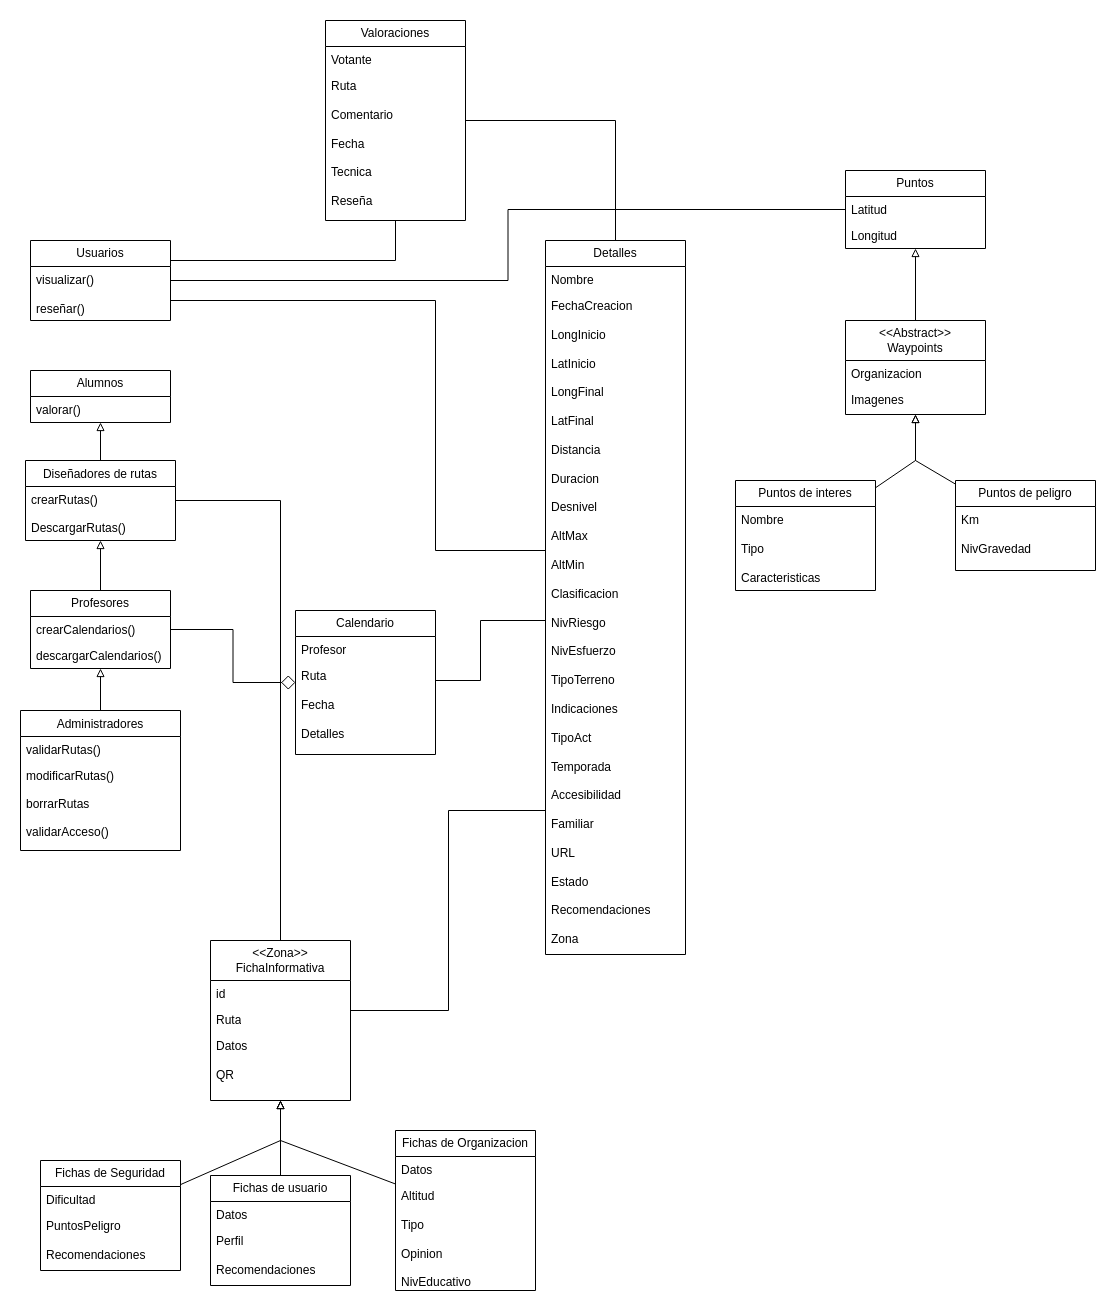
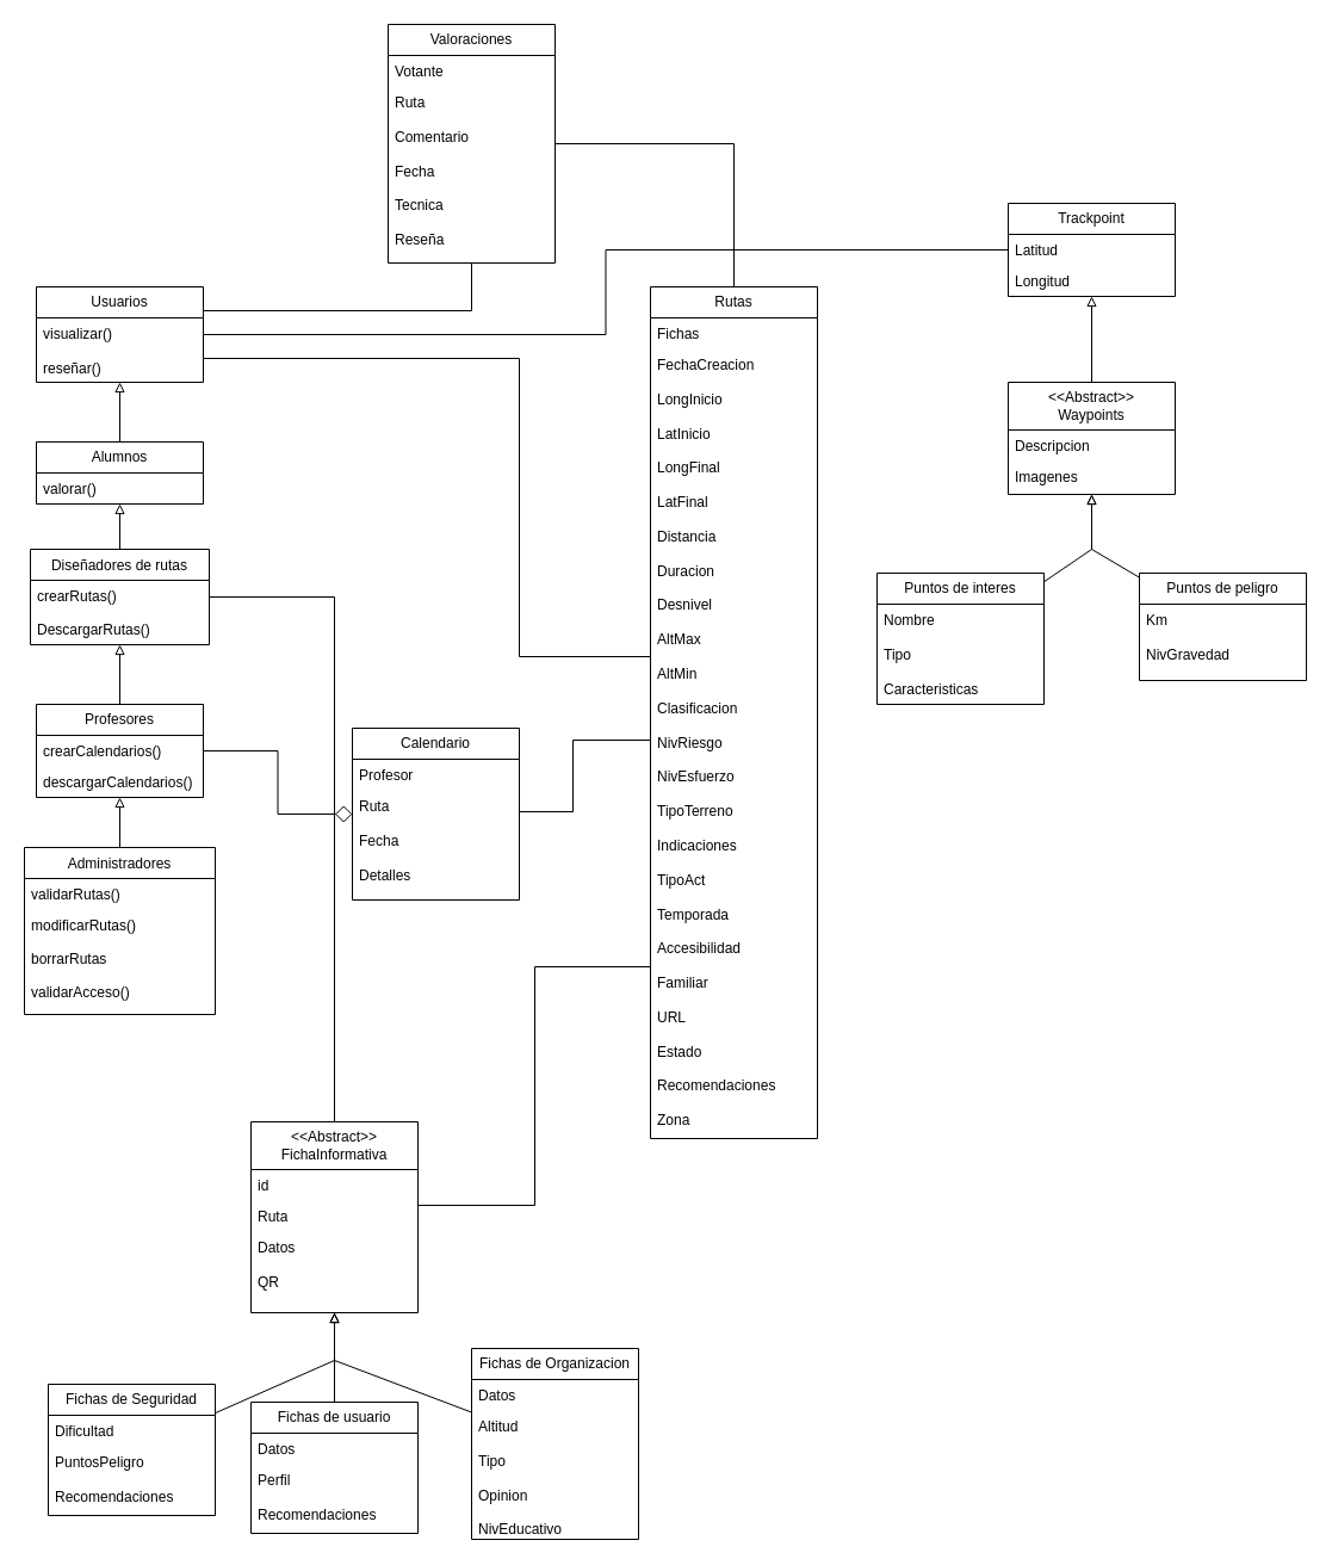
- <mxCell id="52" value="Puntos" style="swimlane;fontStyle=0;childLayout=stackLayout;horizontal=1;startSize=26;fillColor=none;horizontalStack=0;resizeParent=1;resizeParentMax=0;resizeLast=0;collapsible=1;marginBottom=0;whiteSpace=wrap;html=1;" vertex="1" parent="1"><mxGeometry x="845" y="170" width="140" height="78" as="geometry" /></mxCell>
+ <mxCell id="52" value="Trackpoint" style="swimlane;fontStyle=0;childLayout=stackLayout;horizontal=1;startSize=26;fillColor=none;horizontalStack=0;resizeParent=1;resizeParentMax=0;resizeLast=0;collapsible=1;marginBottom=0;whiteSpace=wrap;html=1;" vertex="1" parent="1"><mxGeometry x="845" y="170" width="140" height="78" as="geometry" /></mxCell>
- <mxCell id="14" value="Detalles" style="swimlane;fontStyle=0;childLayout=stackLayout;horizontal=1;startSize=26;fillColor=none;horizontalStack=0;resizeParent=1;resizeParentMax=0;resizeLast=0;collapsible=1;marginBottom=0;whiteSpace=wrap;html=1;" parent="1" vertex="1"><mxGeometry x="545" y="240" width="140" height="714" as="geometry" /></mxCell>
+ <mxCell id="14" value="Rutas" style="swimlane;fontStyle=0;childLayout=stackLayout;horizontal=1;startSize=26;fillColor=none;horizontalStack=0;resizeParent=1;resizeParentMax=0;resizeLast=0;collapsible=1;marginBottom=0;whiteSpace=wrap;html=1;" parent="1" vertex="1"><mxGeometry x="545" y="240" width="140" height="714" as="geometry" /></mxCell>
- <mxCell id="15" value="Nombre" style="text;strokeColor=none;fillColor=none;align=left;verticalAlign=top;spacingLeft=4;spacingRight=4;overflow=hidden;rotatable=0;points=[[0,0.5],[1,0.5]];portConstraint=eastwest;whiteSpace=wrap;html=1;" parent="14" vertex="1"><mxGeometry y="26" width="140" height="26" as="geometry" /></mxCell>
+ <mxCell id="15" value="Fichas" style="text;strokeColor=none;fillColor=none;align=left;verticalAlign=top;spacingLeft=4;spacingRight=4;overflow=hidden;rotatable=0;points=[[0,0.5],[1,0.5]];portConstraint=eastwest;whiteSpace=wrap;html=1;" parent="14" vertex="1"><mxGeometry y="26" width="140" height="26" as="geometry" /></mxCell>
+ <mxCell id="21" value="" style="endArrow=block;endFill=0;html=1;rounded=0;" edge="1" parent="1" source="10" target="12"><mxGeometry width="160" relative="1" as="geometry"><mxPoint x="95" y="260" as="sourcePoint" /><mxPoint x="205" y="260" as="targetPoint" /></mxGeometry></mxCell>
- <mxCell id="48" value="Organizacion" style="text;strokeColor=none;fillColor=none;align=left;verticalAlign=top;spacingLeft=4;spacingRight=4;overflow=hidden;rotatable=0;points=[[0,0.5],[1,0.5]];portConstraint=eastwest;whiteSpace=wrap;html=1;" vertex="1" parent="47"><mxGeometry y="40" width="140" height="26" as="geometry" /></mxCell>
+ <mxCell id="48" value="Descripcion" style="text;strokeColor=none;fillColor=none;align=left;verticalAlign=top;spacingLeft=4;spacingRight=4;overflow=hidden;rotatable=0;points=[[0,0.5],[1,0.5]];portConstraint=eastwest;whiteSpace=wrap;html=1;" vertex="1" parent="47"><mxGeometry y="40" width="140" height="26" as="geometry" /></mxCell>
- <mxCell id="40" value="&lt;div&gt;&lt;span style=&quot;background-color: initial;&quot;&gt;&amp;lt;&amp;lt;Zona&amp;gt;&amp;gt;&lt;/span&gt;&lt;br&gt;&lt;/div&gt;&lt;div&gt;&lt;span style=&quot;background-color: initial;&quot;&gt;FichaInformativa&lt;/span&gt;&lt;br&gt;&lt;/div&gt;" style="swimlane;fontStyle=0;childLayout=stackLayout;horizontal=1;startSize=40;fillColor=none;horizontalStack=0;resizeParent=1;resizeParentMax=0;resizeLast=0;collapsible=1;marginBottom=0;whiteSpace=wrap;html=1;" vertex="1" parent="1"><mxGeometry x="210" y="940" width="140" height="160" as="geometry" /></mxCell>
+ <mxCell id="40" value="&lt;div&gt;&lt;span style=&quot;background-color: initial;&quot;&gt;&amp;lt;&amp;lt;Abstract&amp;gt;&amp;gt;&lt;/span&gt;&lt;br&gt;&lt;/div&gt;&lt;div&gt;&lt;span style=&quot;background-color: initial;&quot;&gt;FichaInformativa&lt;/span&gt;&lt;br&gt;&lt;/div&gt;" style="swimlane;fontStyle=0;childLayout=stackLayout;horizontal=1;startSize=40;fillColor=none;horizontalStack=0;resizeParent=1;resizeParentMax=0;resizeLast=0;collapsible=1;marginBottom=0;whiteSpace=wrap;html=1;" vertex="1" parent="1"><mxGeometry x="210" y="940" width="140" height="160" as="geometry" /></mxCell>
